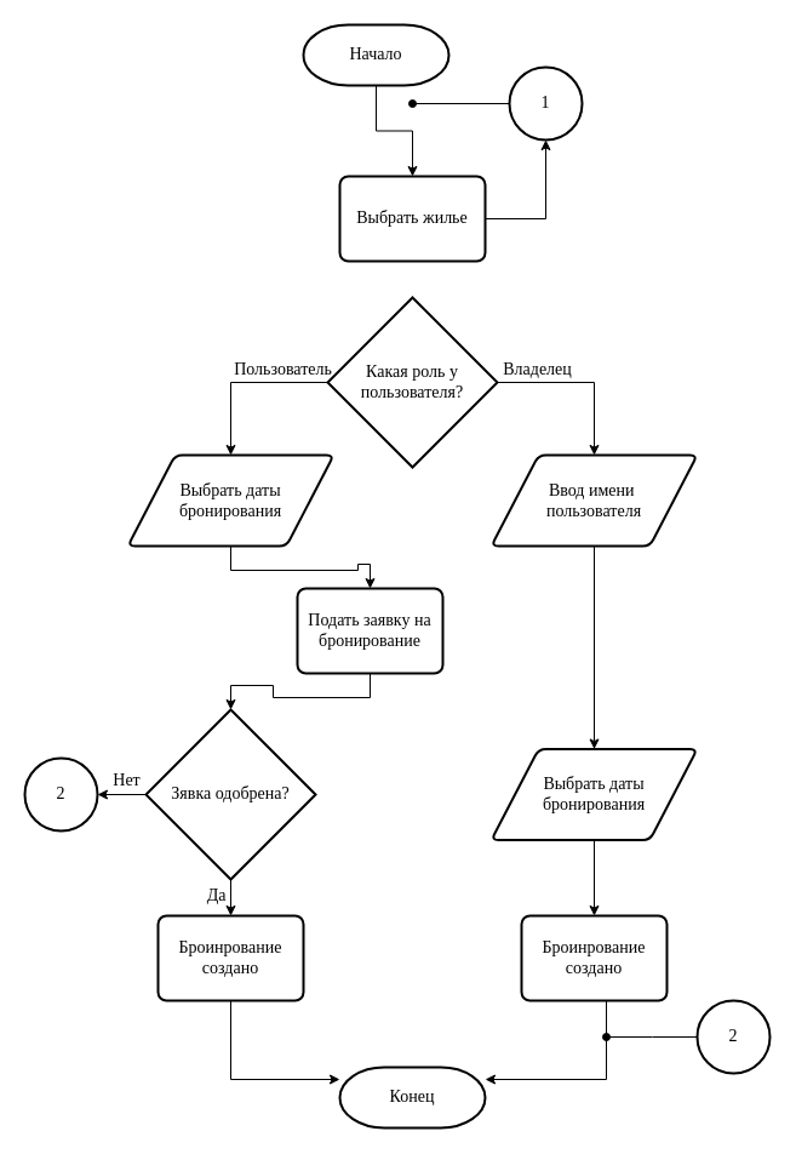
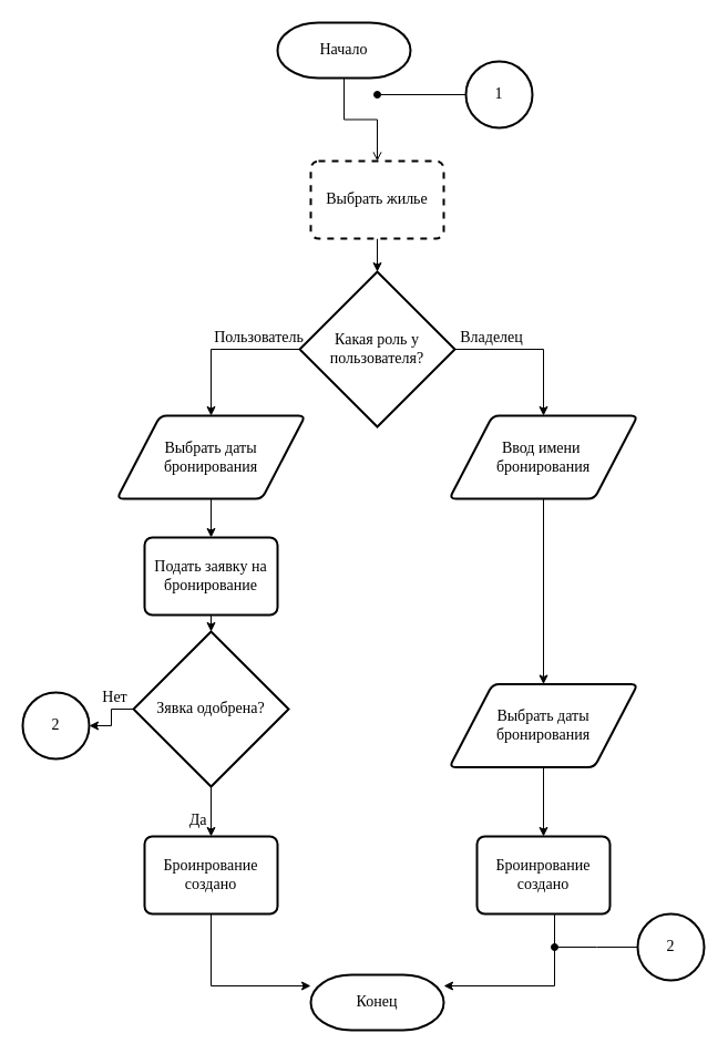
- <mxCell id="2" value="" style="edgeStyle=orthogonalEdgeStyle;rounded=0;orthogonalLoop=1;jettySize=auto;html=1;fontFamily=Times New Roman;fontSize=14;" parent="1" source="3" edge="1" target="14"><mxGeometry relative="1" as="geometry"><mxPoint x="340" y="110" as="targetPoint" /></mxGeometry></mxCell>
+ <mxCell id="2" value="" style="edgeStyle=orthogonalEdgeStyle;rounded=0;orthogonalLoop=1;jettySize=auto;html=1;fontFamily=Times New Roman;fontSize=14;endArrow=open;" parent="1" source="3" edge="1" target="14"><mxGeometry relative="1" as="geometry"><mxPoint x="340" y="110" as="targetPoint" /></mxGeometry></mxCell>
- <mxCell id="13" value="" style="edgeStyle=orthogonalEdgeStyle;rounded=0;orthogonalLoop=1;jettySize=auto;html=1;fontFamily=Times New Roman;fontSize=14;" edge="1" parent="1" source="14" target="5"><mxGeometry relative="1" as="geometry" /></mxCell>
+ <mxCell id="13" value="" style="edgeStyle=orthogonalEdgeStyle;rounded=0;orthogonalLoop=1;jettySize=auto;html=1;fontFamily=Times New Roman;fontSize=14;" edge="1" parent="1" source="14" target="12"><mxGeometry relative="1" as="geometry" /></mxCell>
- <mxCell id="14" value="Выбрать жилье" style="rounded=1;whiteSpace=wrap;html=1;absoluteArcSize=1;arcSize=14;strokeWidth=2;fontFamily=Times New Roman;fontSize=14;" parent="1" vertex="1"><mxGeometry x="280" y="145" width="120" height="70" as="geometry" /></mxCell>
+ <mxCell id="14" value="Выбрать жилье" style="rounded=1;whiteSpace=wrap;html=1;absoluteArcSize=1;arcSize=14;strokeWidth=2;fontFamily=Times New Roman;fontSize=14;dashed=1;" parent="1" vertex="1"><mxGeometry x="280" y="145" width="120" height="70" as="geometry" /></mxCell>
- <mxCell id="7" value="Ввод имени&amp;nbsp;&lt;div&gt;пользователя&lt;/div&gt;" style="shape=parallelogram;html=1;strokeWidth=2;perimeter=parallelogramPerimeter;whiteSpace=wrap;rounded=1;arcSize=12;size=0.23;fontFamily=Times New Roman;fontSize=14;" parent="1" vertex="1"><mxGeometry x="405" y="375" width="170" height="75" as="geometry" /></mxCell>
+ <mxCell id="7" value="Ввод имени&amp;nbsp;&lt;div&gt;бронирования&lt;/div&gt;" style="shape=parallelogram;html=1;strokeWidth=2;perimeter=parallelogramPerimeter;whiteSpace=wrap;rounded=1;arcSize=12;size=0.23;fontFamily=Times New Roman;fontSize=14;" parent="1" vertex="1"><mxGeometry x="405" y="375" width="170" height="75" as="geometry" /></mxCell>
- <mxCell id="18" value="Подать заявку на бронирование" style="rounded=1;whiteSpace=wrap;html=1;absoluteArcSize=1;arcSize=14;strokeWidth=2;fontFamily=Times New Roman;fontSize=14;" parent="1" vertex="1"><mxGeometry x="245" y="485" width="120" height="70" as="geometry" /></mxCell>
+ <mxCell id="18" value="Подать заявку на бронирование" style="rounded=1;whiteSpace=wrap;html=1;absoluteArcSize=1;arcSize=14;strokeWidth=2;fontFamily=Times New Roman;fontSize=14;" parent="1" vertex="1"><mxGeometry x="130" y="485" width="120" height="70" as="geometry" /></mxCell>
- <mxCell id="23" value="Зявка одобрена?" style="strokeWidth=2;html=1;shape=mxgraph.flowchart.decision;whiteSpace=wrap;fontFamily=Times New Roman;fontSize=14;align=center;verticalAlign=middle;" parent="1" vertex="1"><mxGeometry x="120" y="585" width="140" height="140" as="geometry" /></mxCell>
+ <mxCell id="23" value="Зявка одобрена?" style="strokeWidth=2;html=1;shape=mxgraph.flowchart.decision;whiteSpace=wrap;fontFamily=Times New Roman;fontSize=14;align=center;verticalAlign=middle;" parent="1" vertex="1"><mxGeometry x="120" y="570" width="140" height="140" as="geometry" /></mxCell>
